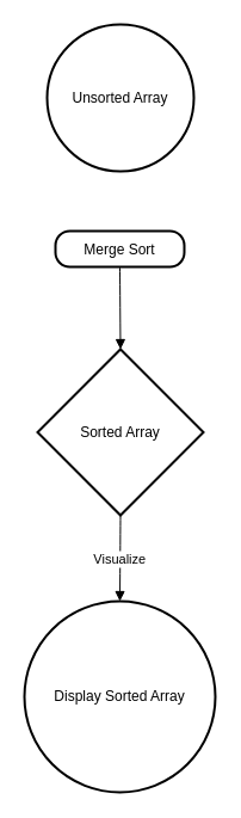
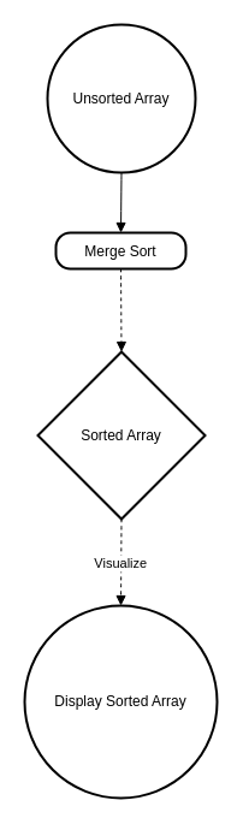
+ <mxCell id="6" value="" style="curved=1;startArrow=none;endArrow=block;exitX=0.5;exitY=1;entryX=0.5;entryY=-0.01;" edge="1" parent="1" source="2" target="3"><mxGeometry relative="1" as="geometry"><Array as="points" /></mxGeometry></mxCell>
- <mxCell id="7" value="" style="curved=1;startArrow=none;endArrow=block;exitX=0.5;exitY=0.99;entryX=0.5;entryY=0;" edge="1" parent="1" source="3" target="4"><mxGeometry relative="1" as="geometry"><Array as="points" /></mxGeometry></mxCell>
+ <mxCell id="7" value="" style="curved=1;startArrow=none;endArrow=block;exitX=0.5;exitY=0.99;entryX=0.5;entryY=0;dashed=1;" edge="1" parent="1" source="3" target="4"><mxGeometry relative="1" as="geometry"><Array as="points" /></mxGeometry></mxCell>
- <mxCell id="8" value="Visualize" style="curved=1;startArrow=none;endArrow=block;exitX=0.5;exitY=1;entryX=0.5;entryY=0;" edge="1" parent="1" source="4" target="5"><mxGeometry relative="1" as="geometry"><Array as="points" /></mxGeometry></mxCell>
+ <mxCell id="8" value="Visualize" style="curved=1;startArrow=none;endArrow=block;exitX=0.5;exitY=1;entryX=0.5;entryY=0;dashed=1;" edge="1" parent="1" source="4" target="5"><mxGeometry relative="1" as="geometry"><Array as="points" /></mxGeometry></mxCell>
